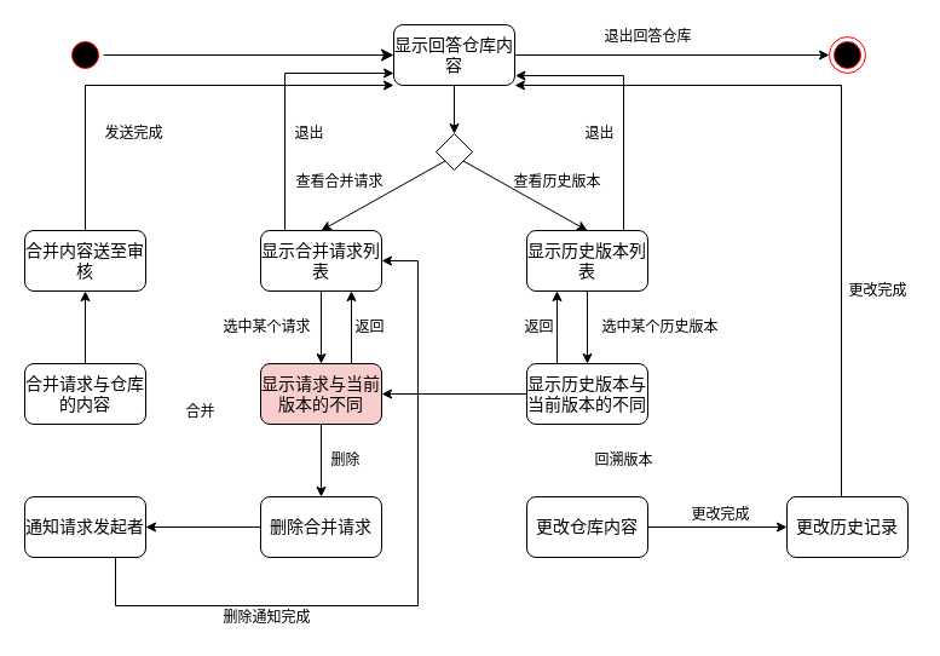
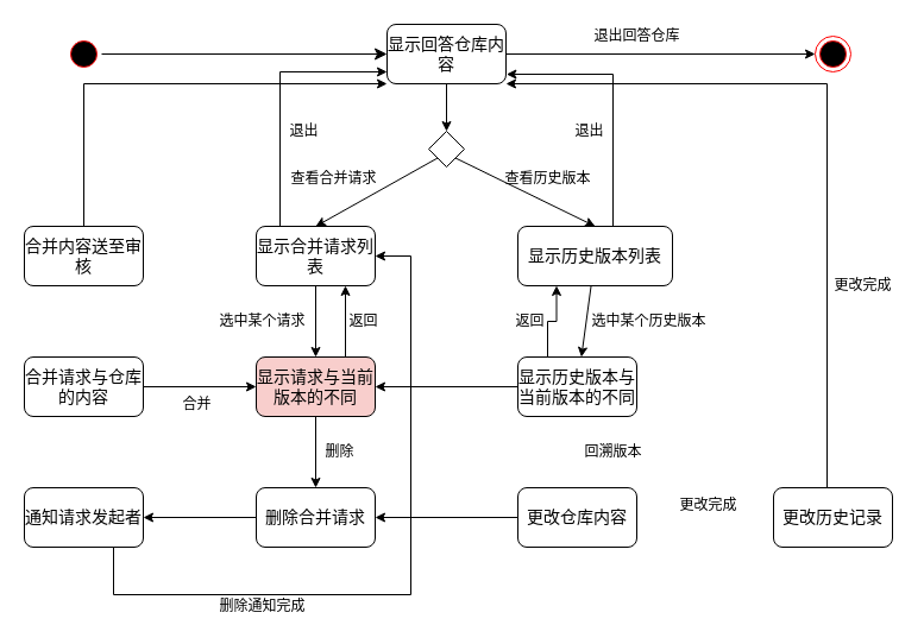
- <mxCell id="33" value="发送完成" style="text;html=1;align=center;verticalAlign=middle;resizable=0;points=[];autosize=1;" parent="1" vertex="1"><mxGeometry x="80" y="100" width="60" height="20" as="geometry" /></mxCell>
- <mxCell id="17" value="&lt;font style=&quot;font-size: 14px&quot;&gt;显示历史版本列表&lt;/font&gt;" style="rounded=1;whiteSpace=wrap;html=1;" parent="1" vertex="1"><mxGeometry x="435" y="190" width="100" height="50" as="geometry" /></mxCell>
+ <mxCell id="17" value="&lt;font style=&quot;font-size: 14px&quot;&gt;显示历史版本列表&lt;/font&gt;" style="rounded=1;whiteSpace=wrap;html=1;" parent="1" vertex="1"><mxGeometry x="435" y="190" width="130" height="50" as="geometry" /></mxCell>
- <mxCell id="25" style="edgeStyle=orthogonalEdgeStyle;rounded=0;orthogonalLoop=1;jettySize=auto;html=1;entryX=0.5;entryY=1;entryDx=0;entryDy=0;endArrow=classic;endFill=1;strokeColor=#000000;" parent="1" source="26" target="30" edge="1"><mxGeometry relative="1" as="geometry" /></mxCell>
+ <mxCell id="25" style="edgeStyle=orthogonalEdgeStyle;rounded=0;orthogonalLoop=1;jettySize=auto;html=1;endArrow=classic;endFill=1;strokeColor=#000000;" parent="1" source="26" target="20" edge="1"><mxGeometry relative="1" as="geometry" /></mxCell>
- <mxCell id="39" style="edgeStyle=none;rounded=0;orthogonalLoop=1;jettySize=auto;html=1;entryX=0;entryY=0.5;entryDx=0;entryDy=0;endArrow=classic;endFill=1;strokeColor=#000000;" parent="1" source="40" target="42" edge="1"><mxGeometry relative="1" as="geometry" /></mxCell>
+ <mxCell id="39" style="edgeStyle=none;rounded=0;orthogonalLoop=1;jettySize=auto;html=1;endArrow=classic;endFill=1;strokeColor=#000000;" parent="1" source="40" target="32" edge="1"><mxGeometry relative="1" as="geometry" /></mxCell>
